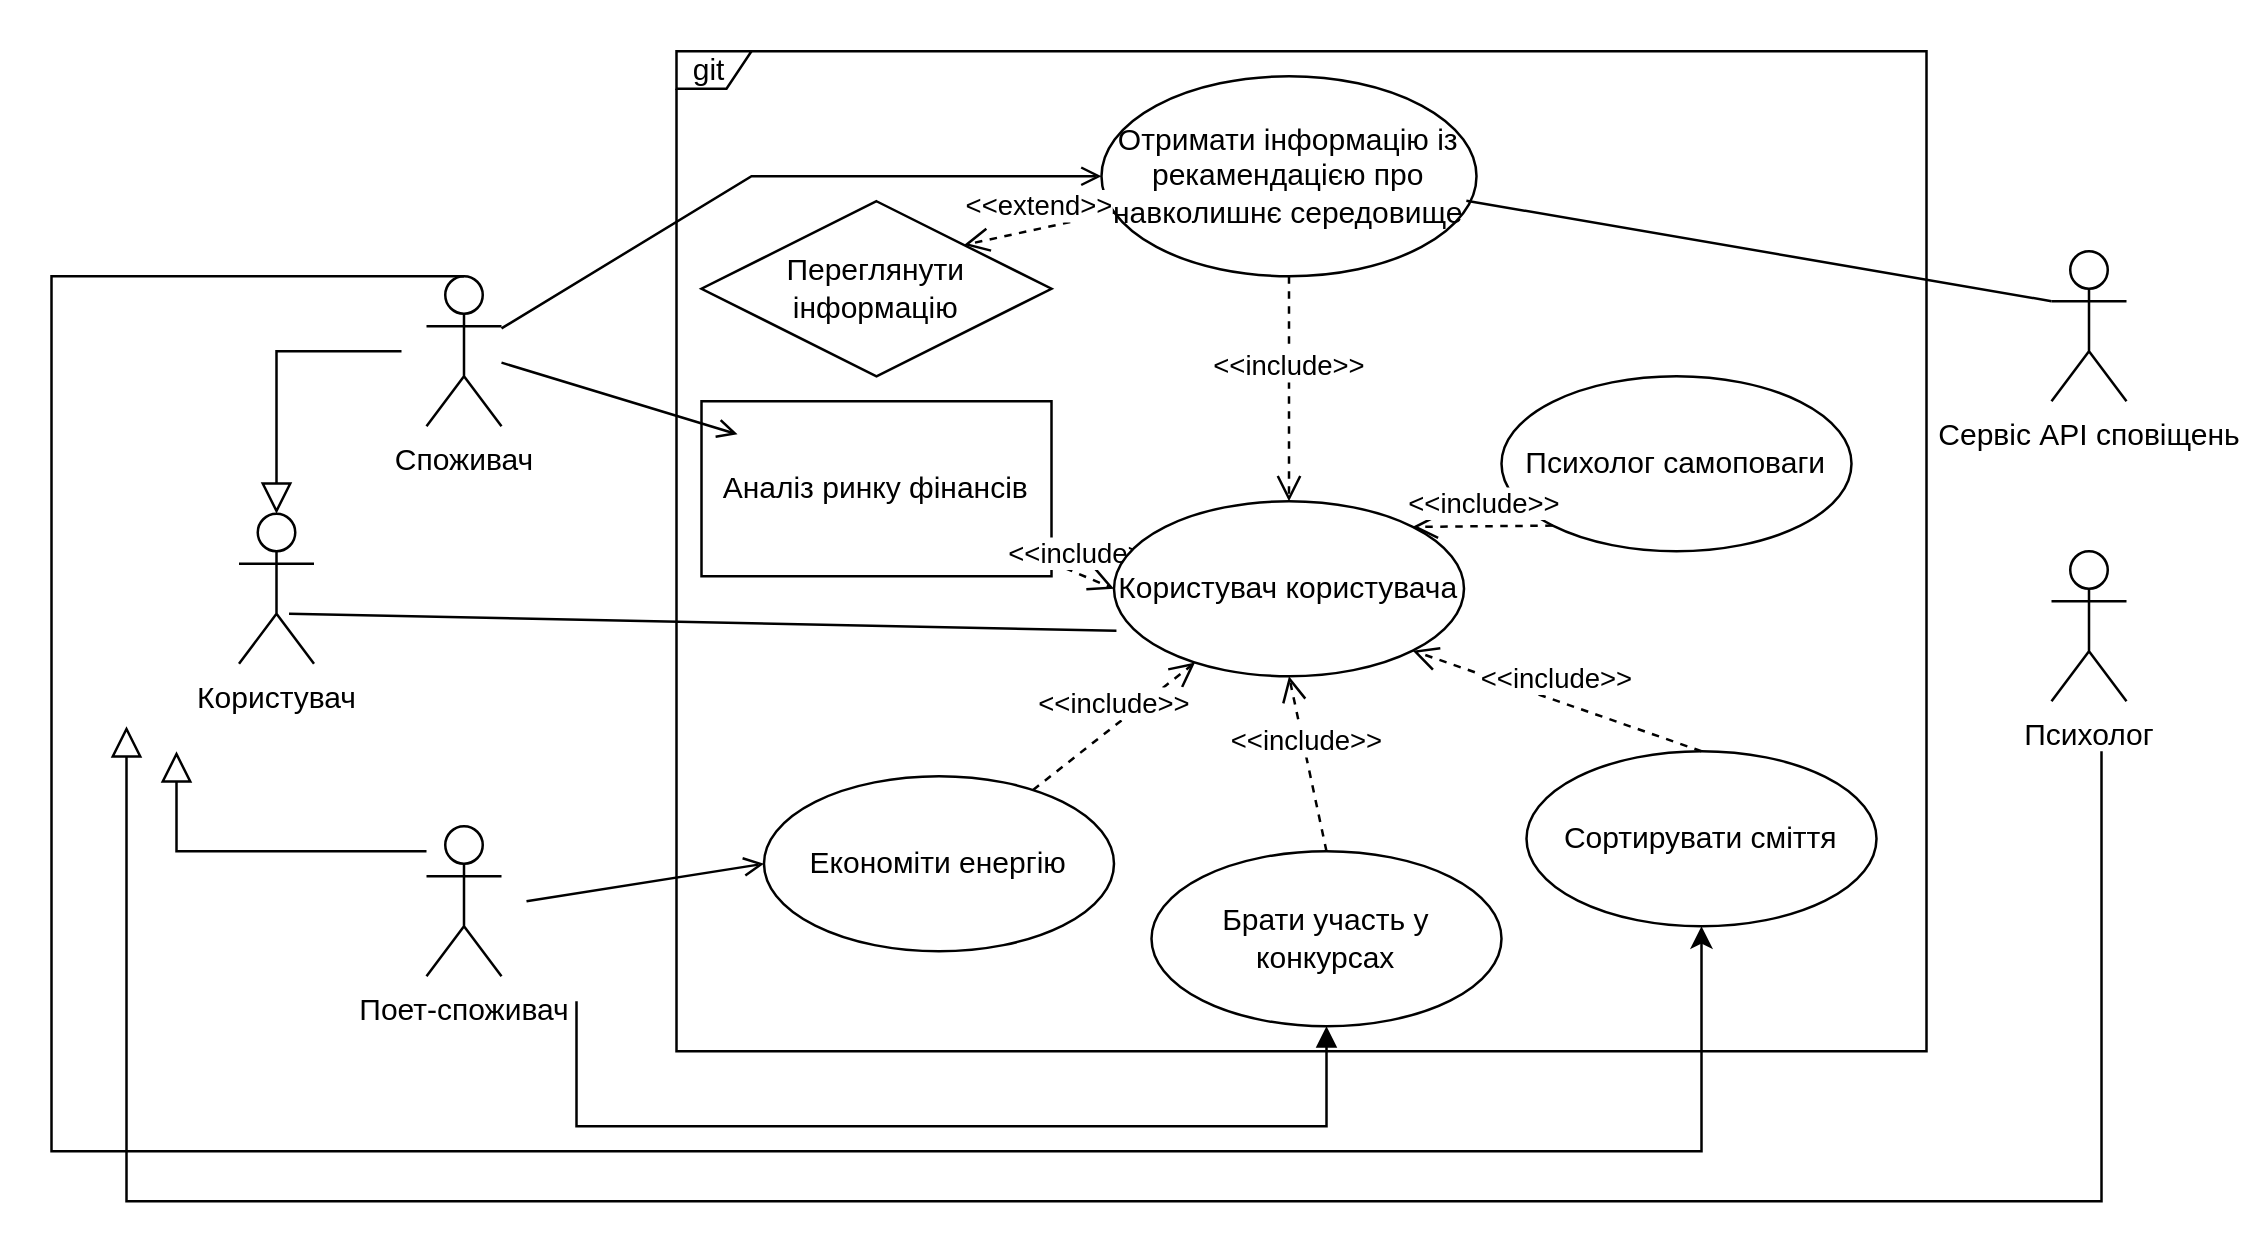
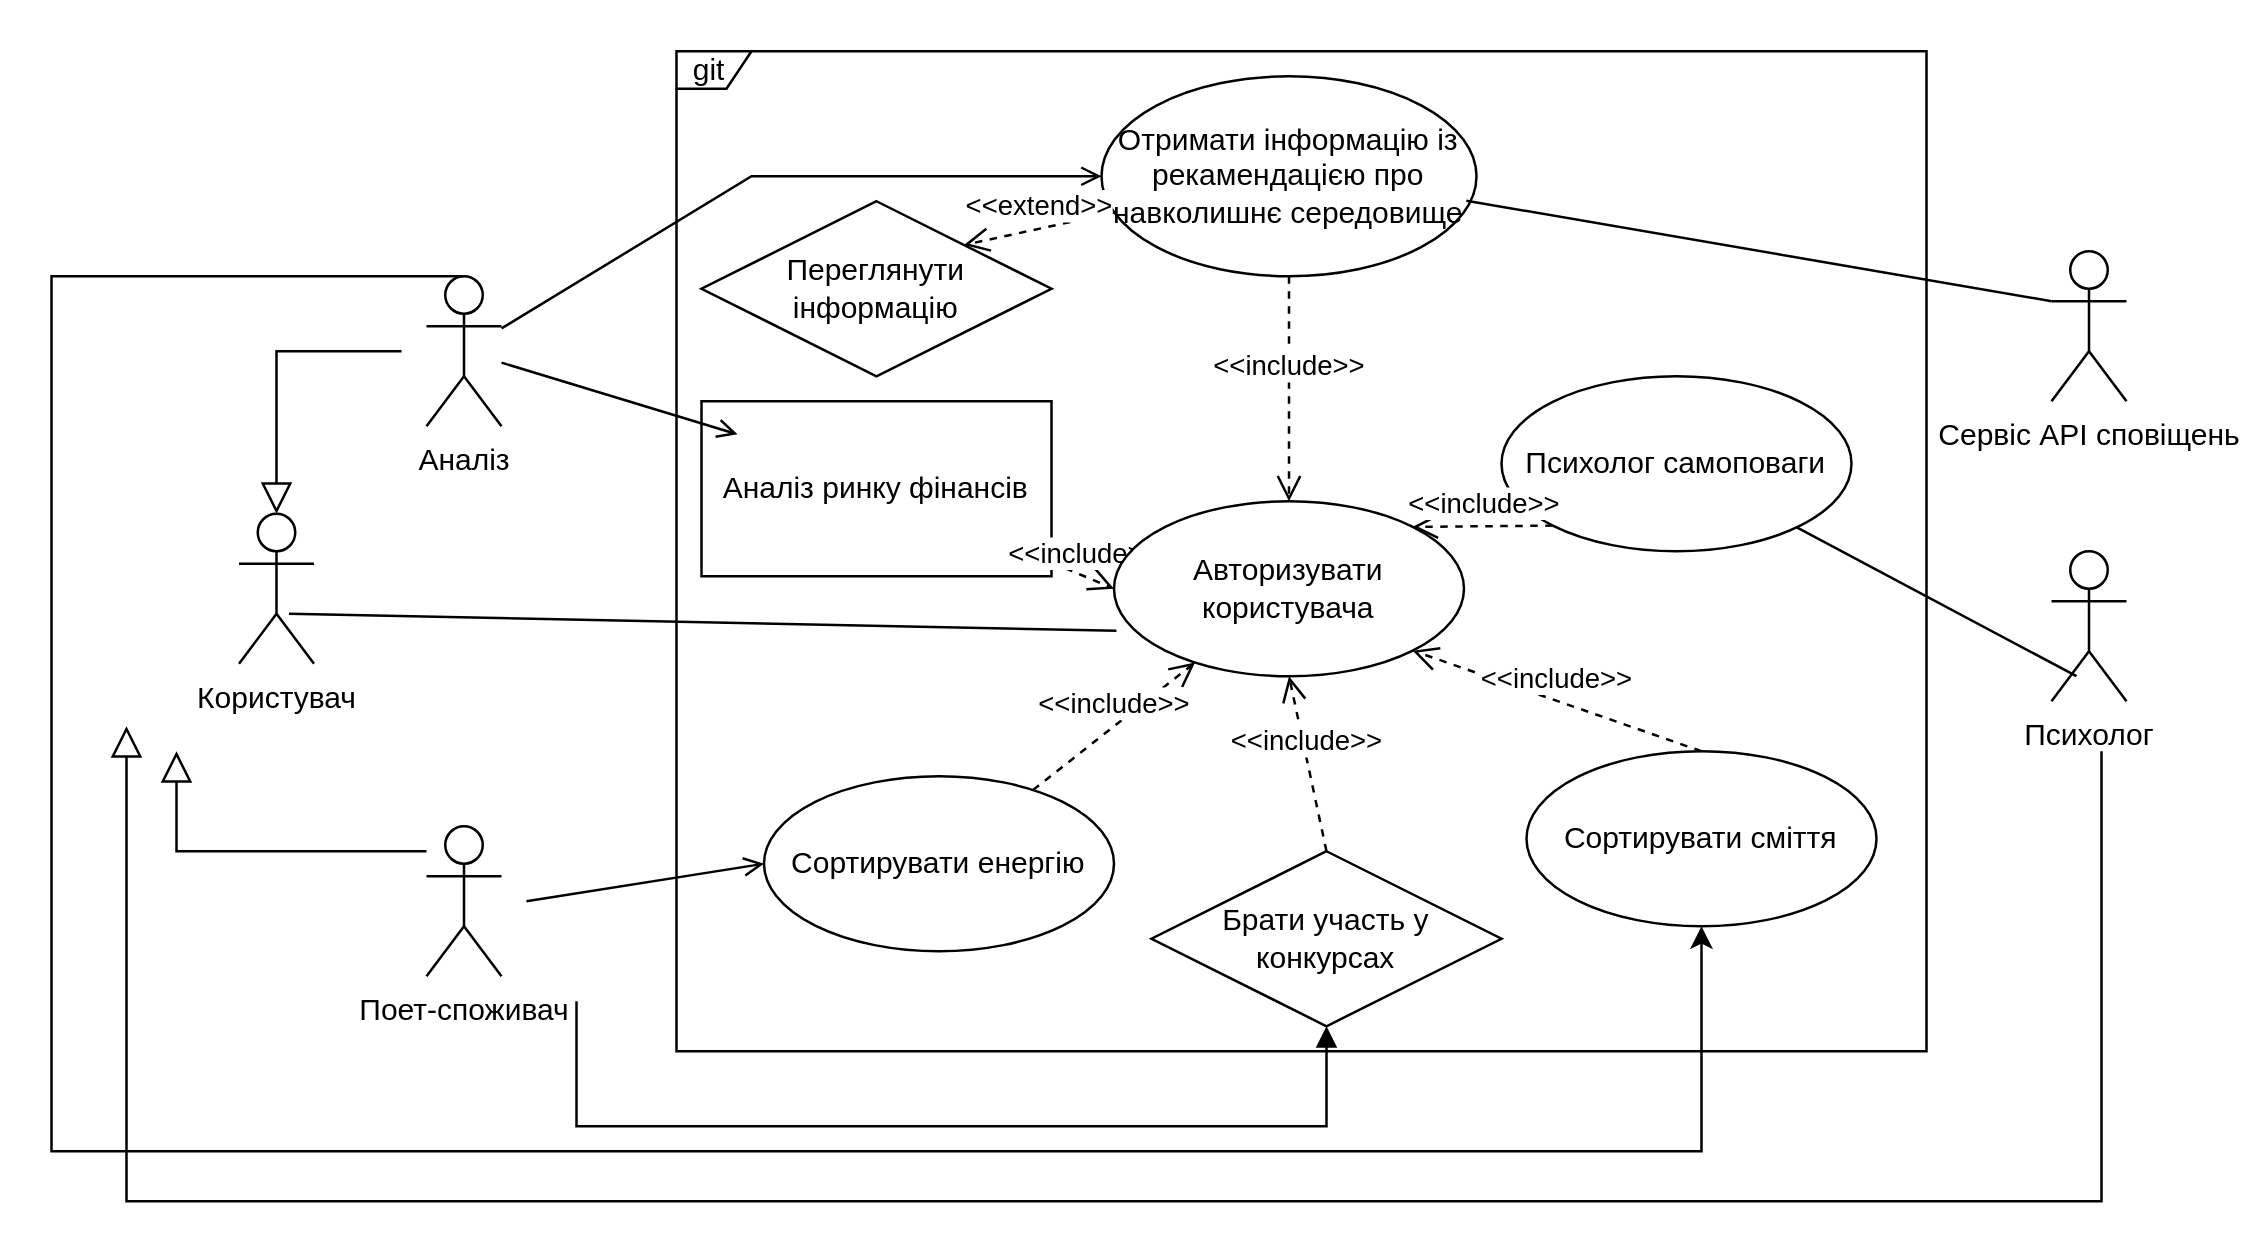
- <mxCell id="7" value="Споживач" style="shape=umlActor;verticalLabelPosition=bottom;verticalAlign=top;html=1;" parent="1" vertex="1"><mxGeometry x="170" y="110" width="30" height="60" as="geometry" /></mxCell>
+ <mxCell id="7" value="Аналіз" style="shape=umlActor;verticalLabelPosition=bottom;verticalAlign=top;html=1;" parent="1" vertex="1"><mxGeometry x="170" y="110" width="30" height="60" as="geometry" /></mxCell>
- <mxCell id="33" value="Користувач користувача" style="ellipse;whiteSpace=wrap;html=1;" vertex="1" parent="1"><mxGeometry x="445" y="200" width="140" height="70" as="geometry" /></mxCell>
+ <mxCell id="33" value="Авторизувати користувача" style="ellipse;whiteSpace=wrap;html=1;" vertex="1" parent="1"><mxGeometry x="445" y="200" width="140" height="70" as="geometry" /></mxCell>
+ <mxCell id="18" value="" style="endArrow=none;html=1;rounded=0;entryX=0.333;entryY=0.833;entryDx=0;entryDy=0;entryPerimeter=0;" parent="1" source="15" target="16" edge="1"><mxGeometry width="50" height="50" relative="1" as="geometry"><mxPoint x="520" y="330" as="sourcePoint" /><mxPoint x="570" y="280" as="targetPoint" /></mxGeometry></mxCell>
- <mxCell id="10" value="Економіти енергію" style="ellipse;whiteSpace=wrap;html=1;" parent="1" vertex="1"><mxGeometry x="305" y="310" width="140" height="70" as="geometry" /></mxCell>
+ <mxCell id="10" value="Сортирувати енергію" style="ellipse;whiteSpace=wrap;html=1;" parent="1" vertex="1"><mxGeometry x="305" y="310" width="140" height="70" as="geometry" /></mxCell>
- <mxCell id="14" value="Брати участь у конкурсах" style="ellipse;whiteSpace=wrap;html=1;" parent="1" vertex="1"><mxGeometry x="460" y="340" width="140" height="70" as="geometry" /></mxCell>
+ <mxCell id="14" value="Брати участь у конкурсах" style="rhombus;whiteSpace=wrap;html=1;" parent="1" vertex="1"><mxGeometry x="460" y="340" width="140" height="70" as="geometry" /></mxCell>
